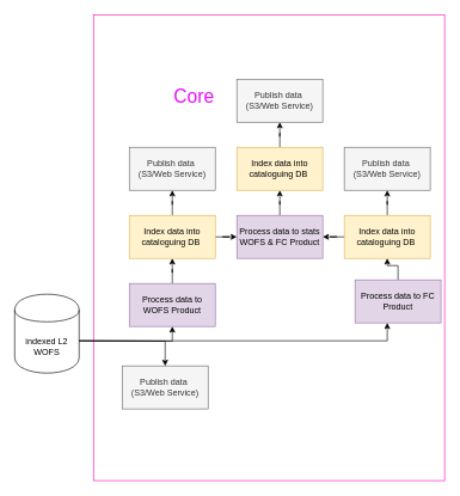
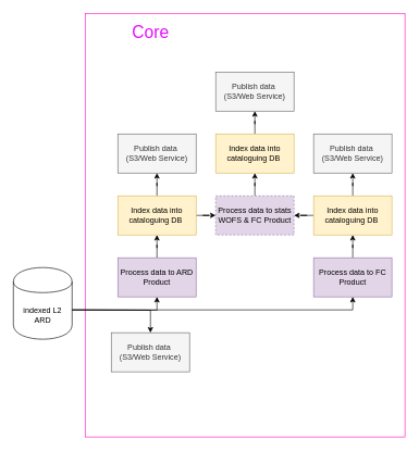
- <mxCell id="3" value="&lt;font color=&quot;#e70dff&quot;&gt;Core&lt;/font&gt;" style="text;html=1;align=center;verticalAlign=middle;resizable=0;points=[];autosize=1;fontSize=26;fontStyle=0;fontColor=#35FF03;" vertex="1" parent="1"><mxGeometry x="235" y="115" width="70" height="40" as="geometry" /></mxCell>
+ <mxCell id="3" value="&lt;font color=&quot;#e70dff&quot;&gt;Core&lt;/font&gt;" style="text;html=1;align=center;verticalAlign=middle;resizable=0;points=[];autosize=1;fontSize=26;fontStyle=0;fontColor=#35FF03;" vertex="1" parent="1"><mxGeometry x="195" y="30" width="70" height="40" as="geometry" /></mxCell>
- <mxCell id="23" value="Process data to stats WOFS &amp;amp; FC Product" style="rounded=0;whiteSpace=wrap;html=1;fillColor=#e1d5e7;strokeColor=#9673a6;" vertex="1" parent="1"><mxGeometry x="330" y="300" width="120" height="60" as="geometry" /></mxCell>
+ <mxCell id="23" value="Process data to stats WOFS &amp;amp; FC Product" style="rounded=0;whiteSpace=wrap;html=1;fillColor=#e1d5e7;strokeColor=#9673a6;dashed=1;" vertex="1" parent="1"><mxGeometry x="330" y="300" width="120" height="60" as="geometry" /></mxCell>
- <mxCell id="17" value="Process data to FC Product" style="rounded=0;whiteSpace=wrap;html=1;fillColor=#e1d5e7;strokeColor=#9673a6;" vertex="1" parent="1"><mxGeometry x="495" y="390" width="120" height="60" as="geometry" /></mxCell>
+ <mxCell id="17" value="Process data to FC Product" style="rounded=0;whiteSpace=wrap;html=1;fillColor=#e1d5e7;strokeColor=#9673a6;" vertex="1" parent="1"><mxGeometry x="480" y="395" width="120" height="60" as="geometry" /></mxCell>
- <mxCell id="11" value="Process data to WOFS Product" style="rounded=0;whiteSpace=wrap;html=1;fillColor=#e1d5e7;strokeColor=#9673a6;" vertex="1" parent="1"><mxGeometry x="180" y="395" width="120" height="60" as="geometry" /></mxCell>
+ <mxCell id="11" value="Process data to ARD Product" style="rounded=0;whiteSpace=wrap;html=1;fillColor=#e1d5e7;strokeColor=#9673a6;" vertex="1" parent="1"><mxGeometry x="180" y="395" width="120" height="60" as="geometry" /></mxCell>
- <mxCell id="8" value="indexed L2 WOFS" style="text;html=1;strokeColor=none;fillColor=none;align=center;verticalAlign=middle;whiteSpace=wrap;rounded=0;" vertex="1" parent="1"><mxGeometry x="30" y="455" width="70" height="55" as="geometry" /></mxCell>
+ <mxCell id="8" value="indexed L2 ARD" style="text;html=1;strokeColor=none;fillColor=none;align=center;verticalAlign=middle;whiteSpace=wrap;rounded=0;" vertex="1" parent="1"><mxGeometry x="30" y="455" width="70" height="55" as="geometry" /></mxCell>
